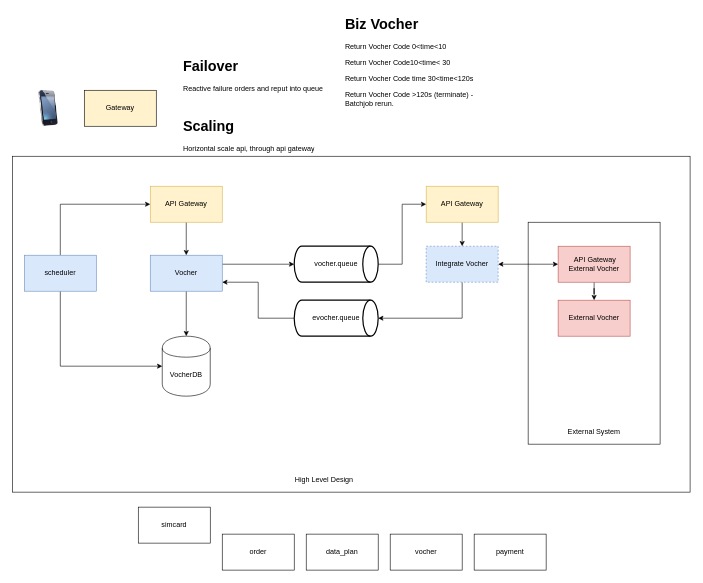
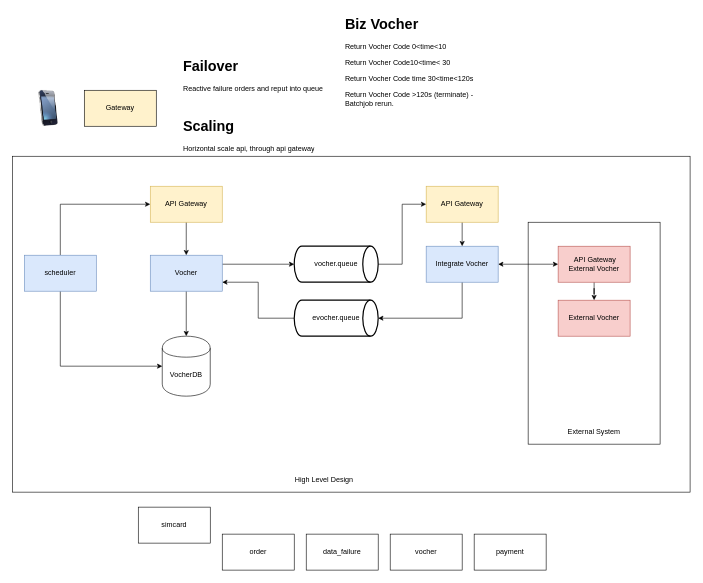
- <mxCell id="13" value="Integrate Vocher" style="rounded=0;whiteSpace=wrap;html=1;fillColor=#dae8fc;strokeColor=#6c8ebf;dashed=1;" parent="1" vertex="1"><mxGeometry x="710" y="410" width="120" height="60" as="geometry" /></mxCell>
+ <mxCell id="13" value="Integrate Vocher" style="rounded=0;whiteSpace=wrap;html=1;fillColor=#dae8fc;strokeColor=#6c8ebf;" parent="1" vertex="1"><mxGeometry x="710" y="410" width="120" height="60" as="geometry" /></mxCell>
- <mxCell id="21" value="data_plan" style="rounded=0;whiteSpace=wrap;html=1;" parent="1" vertex="1"><mxGeometry x="510" y="890" width="120" height="60" as="geometry" /></mxCell>
+ <mxCell id="21" value="data_failure" style="rounded=0;whiteSpace=wrap;html=1;" parent="1" vertex="1"><mxGeometry x="510" y="890" width="120" height="60" as="geometry" /></mxCell>
